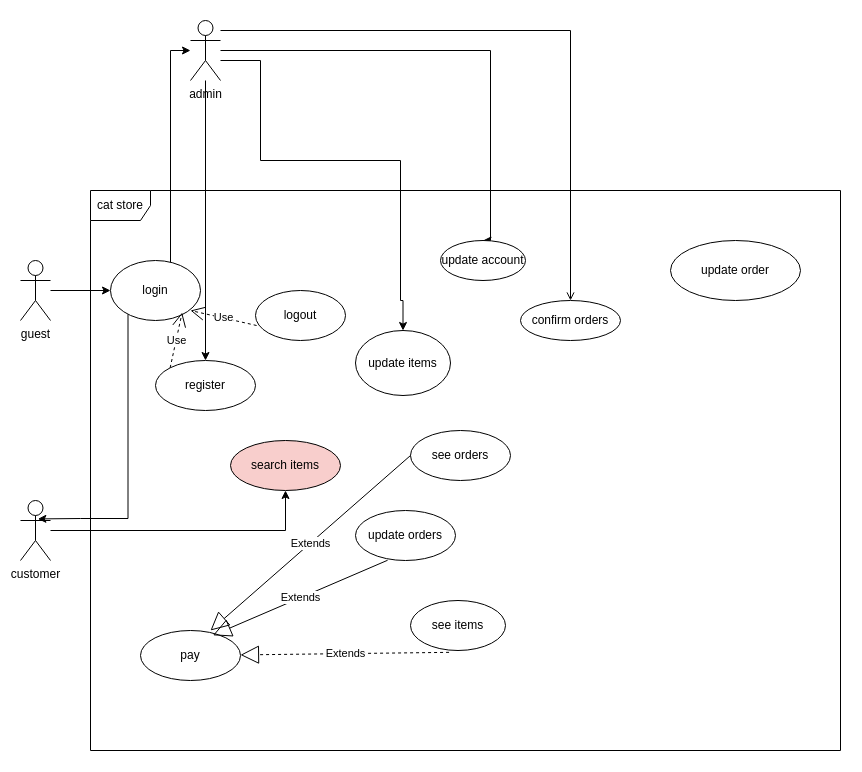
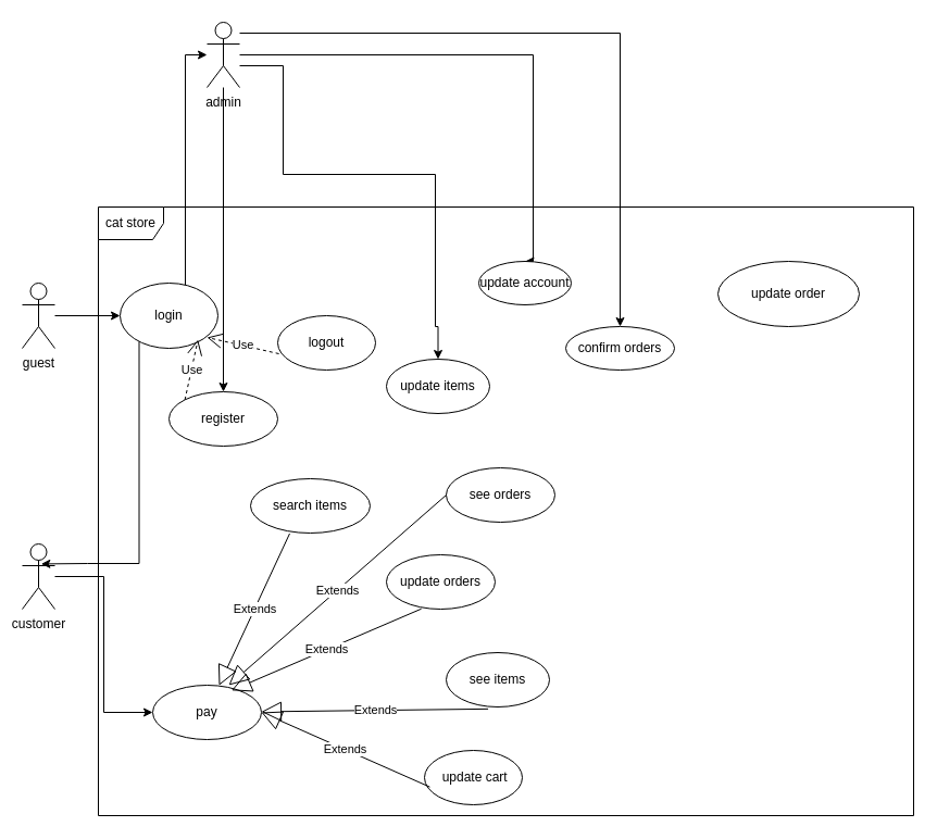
- <mxCell id="33" value="update order" style="ellipse;whiteSpace=wrap;html=1;" parent="1" vertex="1"><mxGeometry x="670" y="240" width="130" height="60" as="geometry" /></mxCell>
+ <mxCell id="33" value="update order" style="ellipse;whiteSpace=wrap;html=1;" parent="1" vertex="1"><mxGeometry x="660" y="240" width="130" height="60" as="geometry" /></mxCell>
- <mxCell id="8" style="edgeStyle=orthogonalEdgeStyle;rounded=0;orthogonalLoop=1;jettySize=auto;html=1;entryX=0.5;entryY=0;entryDx=0;entryDy=0;endArrow=open;" parent="1" source="10" target="28" edge="1"><mxGeometry relative="1" as="geometry"><Array as="points"><mxPoint x="570" y="30" /></Array></mxGeometry></mxCell>
+ <mxCell id="8" style="edgeStyle=orthogonalEdgeStyle;rounded=0;orthogonalLoop=1;jettySize=auto;html=1;entryX=0.5;entryY=0;entryDx=0;entryDy=0;" parent="1" source="10" target="28" edge="1"><mxGeometry relative="1" as="geometry"><Array as="points"><mxPoint x="570" y="30" /></Array></mxGeometry></mxCell>
- <mxCell id="26" value="update items" style="ellipse;whiteSpace=wrap;html=1;" parent="1" vertex="1"><mxGeometry x="355" y="330" width="95" height="65" as="geometry" /></mxCell>
+ <mxCell id="26" value="update items" style="ellipse;whiteSpace=wrap;html=1;" parent="1" vertex="1"><mxGeometry x="355" y="330" width="95" height="50" as="geometry" /></mxCell>
- <mxCell id="29" value="search items" style="ellipse;whiteSpace=wrap;html=1;fillColor=#f8cecc;" parent="1" vertex="1"><mxGeometry x="230" y="440" width="110" height="50" as="geometry" /></mxCell>
+ <mxCell id="29" value="search items" style="ellipse;whiteSpace=wrap;html=1;" parent="1" vertex="1"><mxGeometry x="230" y="440" width="110" height="50" as="geometry" /></mxCell>
- <mxCell id="11" style="edgeStyle=orthogonalEdgeStyle;rounded=0;orthogonalLoop=1;jettySize=auto;html=1;" parent="1" source="12" target="29" edge="1"><mxGeometry relative="1" as="geometry" /></mxCell>
+ <mxCell id="11" style="edgeStyle=orthogonalEdgeStyle;rounded=0;orthogonalLoop=1;jettySize=auto;html=1;entryX=0;entryY=0.5;entryDx=0;entryDy=0;" parent="1" source="12" target="15" edge="1"><mxGeometry relative="1" as="geometry" /></mxCell>
+ <mxCell id="30" value="Extends" style="endArrow=block;endSize=16;endFill=0;html=1;rounded=0;exitX=0.327;exitY=1.01;exitDx=0;exitDy=0;exitPerimeter=0;entryX=0.61;entryY=0.005;entryDx=0;entryDy=0;entryPerimeter=0;" parent="1" source="29" target="15" edge="1"><mxGeometry width="160" relative="1" as="geometry"><mxPoint x="270" y="540" as="sourcePoint" /><mxPoint x="430" y="540" as="targetPoint" /></mxGeometry></mxCell>
- <mxCell id="22" value="Extends" style="endArrow=block;endSize=16;endFill=0;html=1;rounded=0;exitX=0.406;exitY=1.037;exitDx=0;exitDy=0;exitPerimeter=0;dashed=1;" parent="1" source="16" target="15" edge="1"><mxGeometry width="160" relative="1" as="geometry"><mxPoint x="110.84" y="650.27" as="sourcePoint" /><mxPoint x="324.17" y="659.72" as="targetPoint" /></mxGeometry></mxCell>
+ <mxCell id="22" value="Extends" style="endArrow=block;endSize=16;endFill=0;html=1;rounded=0;exitX=0.406;exitY=1.037;exitDx=0;exitDy=0;exitPerimeter=0;" parent="1" source="16" target="15" edge="1"><mxGeometry width="160" relative="1" as="geometry"><mxPoint x="110.84" y="650.27" as="sourcePoint" /><mxPoint x="324.17" y="659.72" as="targetPoint" /></mxGeometry></mxCell>
+ <mxCell id="23" value="Extends" style="endArrow=block;endSize=16;endFill=0;html=1;rounded=0;exitX=0.055;exitY=0.673;exitDx=0;exitDy=0;exitPerimeter=0;entryX=1;entryY=0.5;entryDx=0;entryDy=0;" parent="1" source="21" target="15" edge="1"><mxGeometry width="160" relative="1" as="geometry"><mxPoint x="255" y="610" as="sourcePoint" /><mxPoint x="317.91" y="669.28" as="targetPoint" /></mxGeometry></mxCell>
+ <mxCell id="21" value="&amp;nbsp;update cart" style="ellipse;whiteSpace=wrap;html=1;" parent="1" vertex="1"><mxGeometry x="390" y="690" width="90" height="50" as="geometry" /></mxCell>
